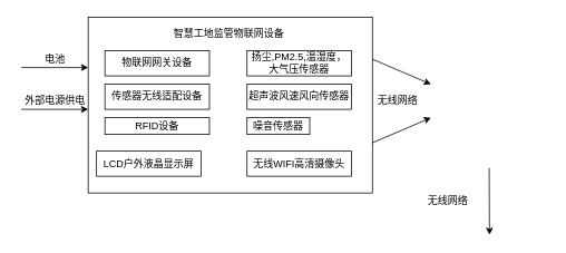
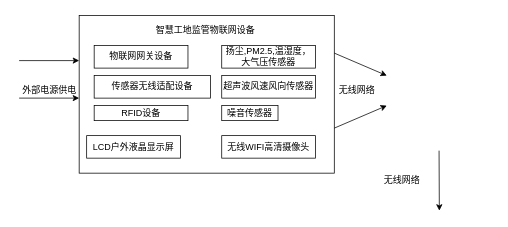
- <mxCell id="3" value="电池" style="text;html=1;resizable=0;autosize=1;align=center;verticalAlign=middle;points=[];fillColor=none;strokeColor=none;rounded=0;" vertex="1" parent="1"><mxGeometry x="45" y="60" width="40" height="20" as="geometry" /></mxCell>
- <mxCell id="10" value="传感器无线适配设备" style="rounded=0;whiteSpace=wrap;html=1;" vertex="1" parent="1"><mxGeometry x="125" y="100" width="125" height="30" as="geometry" /></mxCell>
+ <mxCell id="10" value="传感器无线适配设备" style="rounded=0;whiteSpace=wrap;html=1;" vertex="1" parent="1"><mxGeometry x="125" y="100" width="155" height="30" as="geometry" /></mxCell>
